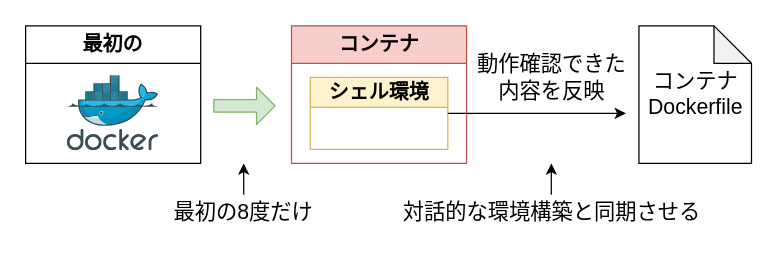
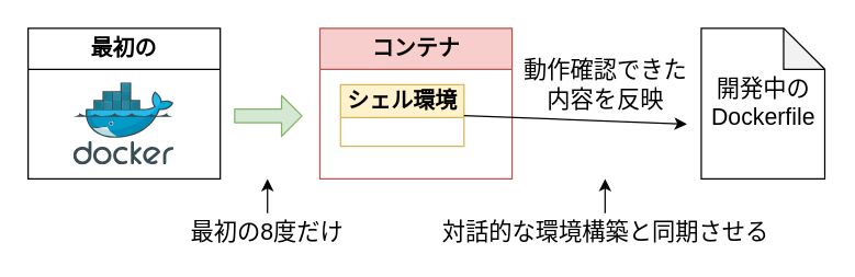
- <mxCell id="2" value="&lt;font style=&quot;font-size: 17px;&quot;&gt;コンテナ&lt;br&gt;Dockerfile&lt;/font&gt;" style="shape=note;whiteSpace=wrap;html=1;backgroundOutline=1;darkOpacity=0.05;" parent="1" vertex="1"><mxGeometry x="510.5" width="90" height="110" as="geometry" y="20" /></mxCell>
+ <mxCell id="2" value="&lt;font style=&quot;font-size: 17px;&quot;&gt;開発中の&lt;br&gt;Dockerfile&lt;/font&gt;" style="shape=note;whiteSpace=wrap;html=1;backgroundOutline=1;darkOpacity=0.05;" parent="1" vertex="1"><mxGeometry x="510.5" width="90" height="110" as="geometry" y="20" /></mxCell>
- <mxCell id="6" value="&lt;font style=&quot;font-size: 16px;&quot;&gt;シェル環境&lt;/font&gt;" style="swimlane;whiteSpace=wrap;html=1;fontSize=16;startSize=24;fillColor=#fff2cc;strokeColor=#d6b656;" parent="5" vertex="1"><mxGeometry x="15" y="41.25" width="110" height="57.5" as="geometry" /></mxCell>
+ <mxCell id="6" value="&lt;font style=&quot;font-size: 16px;&quot;&gt;シェル環境&lt;/font&gt;" style="swimlane;whiteSpace=wrap;html=1;fontSize=16;startSize=24;fillColor=#fff2cc;strokeColor=#d6b656;" parent="5" vertex="1"><mxGeometry x="15" y="41.25" width="90" height="45" as="geometry" /></mxCell>
